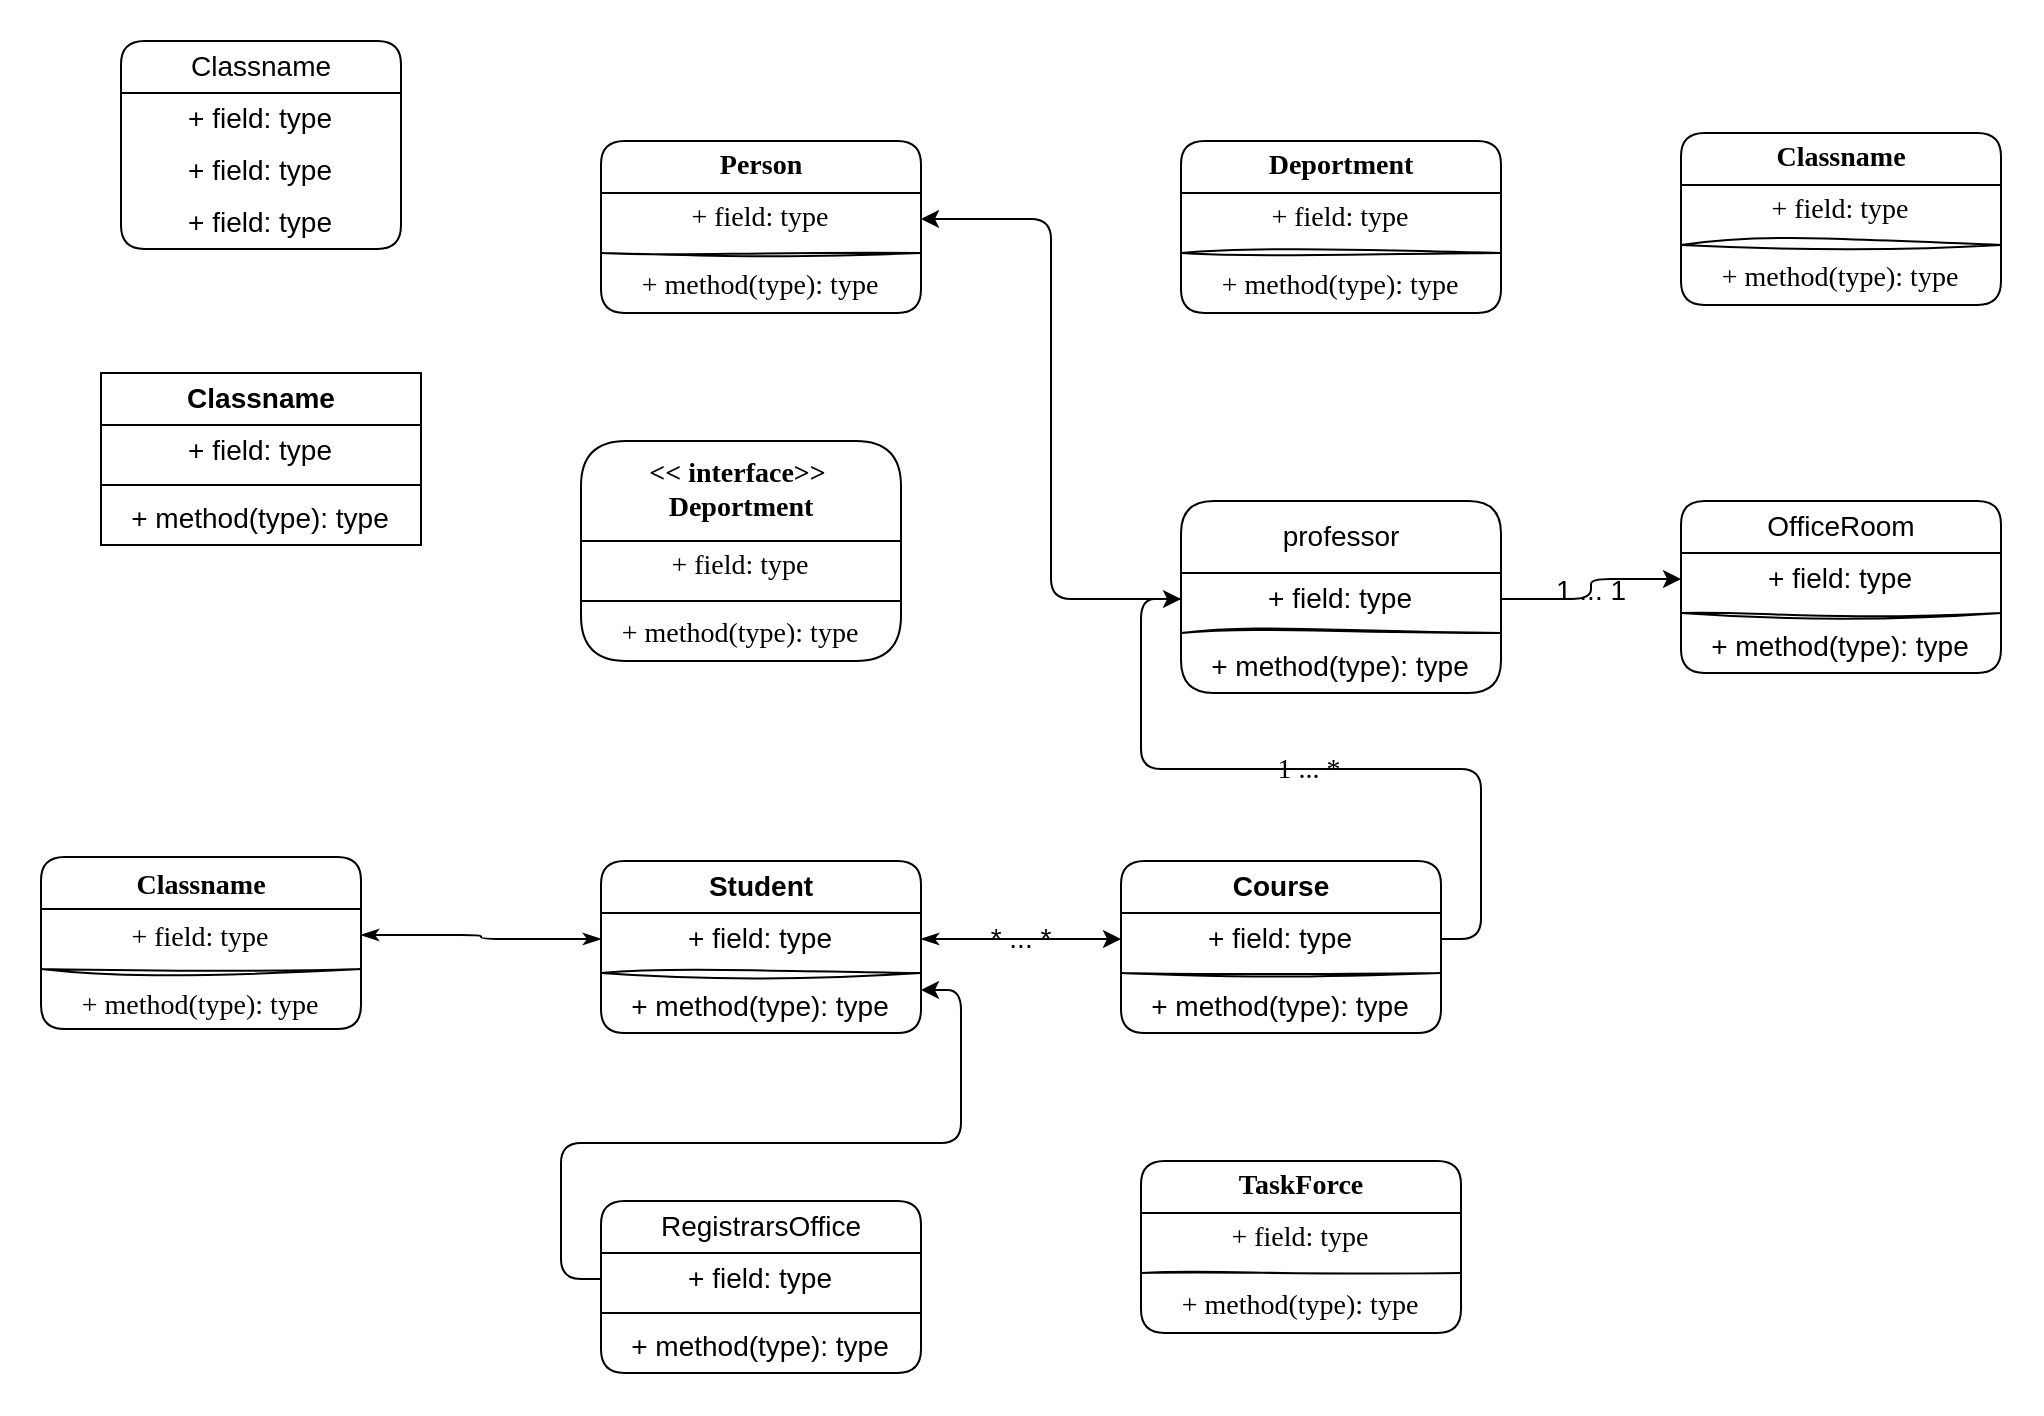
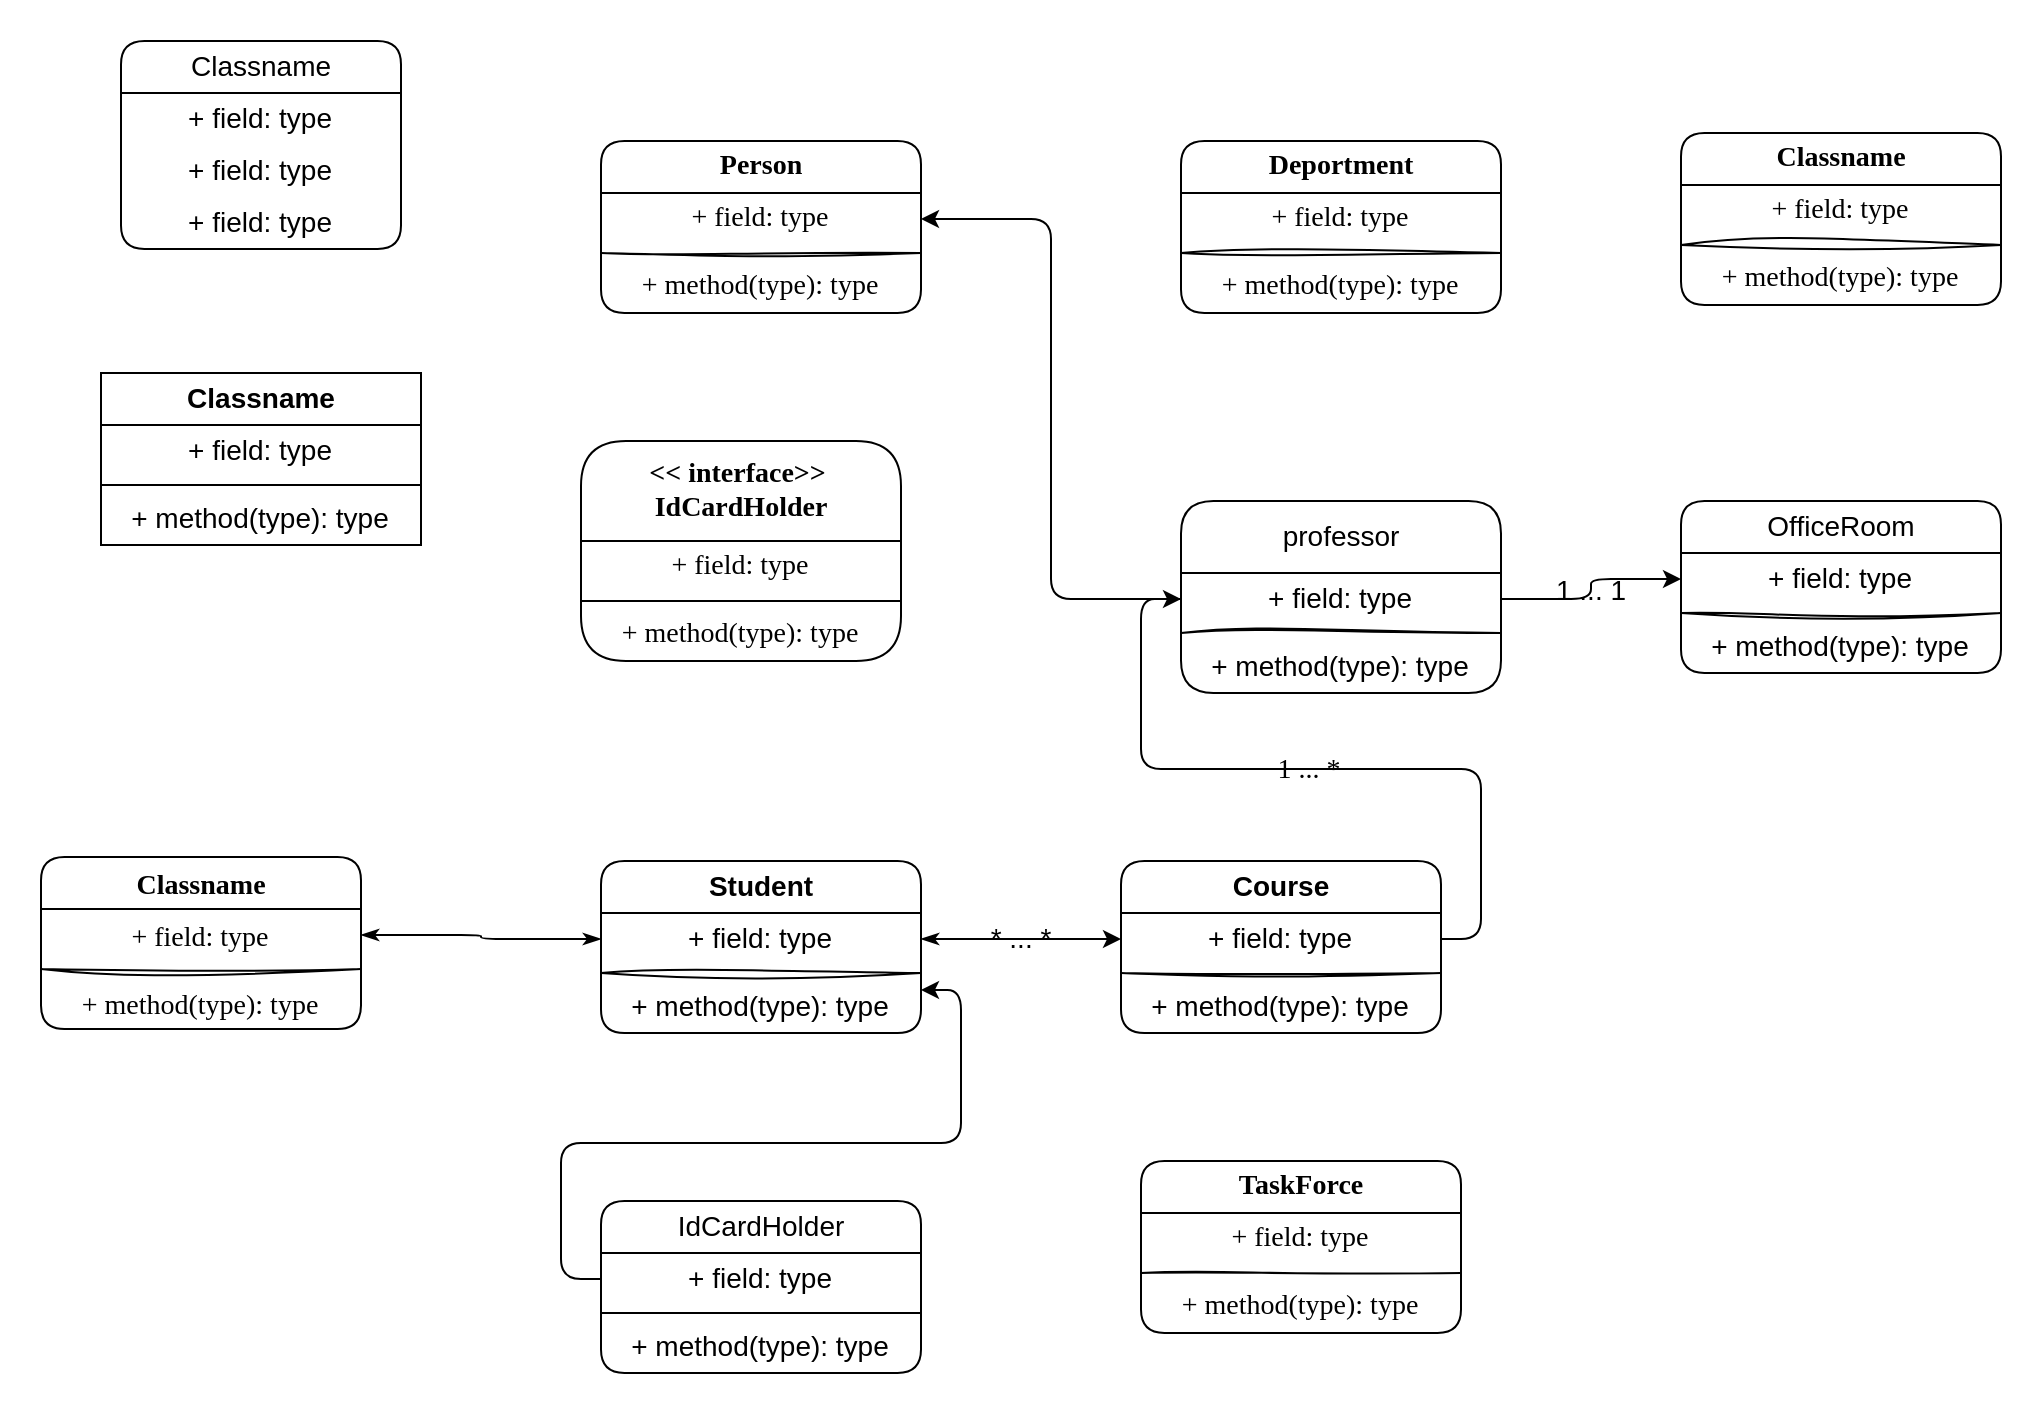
- <mxCell id="45" value="&amp;lt;&amp;lt; interface&amp;gt;&amp;gt;&amp;nbsp;&lt;br&gt;Deportment&lt;br&gt;" style="swimlane;fontStyle=1;align=center;verticalAlign=middle;childLayout=stackLayout;horizontal=1;startSize=50;horizontalStack=0;resizeParent=1;resizeParentMax=0;resizeLast=0;collapsible=1;marginBottom=0;rounded=1;hachureGap=4;fontFamily=Architects Daughter;fontSource=https%3A%2F%2Ffonts.googleapis.com%2Fcss%3Ffamily%3DArchitects%2BDaughter;fontSize=14;html=1;labelBorderColor=none;labelBackgroundColor=none;" vertex="1" parent="1"><mxGeometry x="290" y="220" width="160" height="110" as="geometry" /></mxCell>
+ <mxCell id="45" value="&amp;lt;&amp;lt; interface&amp;gt;&amp;gt;&amp;nbsp;&lt;br&gt;IdCardHolder&lt;br&gt;" style="swimlane;fontStyle=1;align=center;verticalAlign=middle;childLayout=stackLayout;horizontal=1;startSize=50;horizontalStack=0;resizeParent=1;resizeParentMax=0;resizeLast=0;collapsible=1;marginBottom=0;rounded=1;hachureGap=4;fontFamily=Architects Daughter;fontSource=https%3A%2F%2Ffonts.googleapis.com%2Fcss%3Ffamily%3DArchitects%2BDaughter;fontSize=14;html=1;labelBorderColor=none;labelBackgroundColor=none;" vertex="1" parent="1"><mxGeometry x="290" y="220" width="160" height="110" as="geometry" /></mxCell>
- <mxCell id="13" value="RegistrarsOffice" style="swimlane;fontStyle=0;align=center;verticalAlign=middle;childLayout=stackLayout;horizontal=1;startSize=26;horizontalStack=0;resizeParent=1;resizeParentMax=0;resizeLast=0;collapsible=1;marginBottom=0;rounded=1;hachureGap=4;fontFamily=Helvetica;fontSize=14;html=1;labelBorderColor=none;labelBackgroundColor=none;" vertex="1" parent="1"><mxGeometry x="300" y="600" width="160" height="86" as="geometry" /></mxCell>
+ <mxCell id="13" value="IdCardHolder" style="swimlane;fontStyle=0;align=center;verticalAlign=middle;childLayout=stackLayout;horizontal=1;startSize=26;horizontalStack=0;resizeParent=1;resizeParentMax=0;resizeLast=0;collapsible=1;marginBottom=0;rounded=1;hachureGap=4;fontFamily=Helvetica;fontSize=14;html=1;labelBorderColor=none;labelBackgroundColor=none;" vertex="1" parent="1"><mxGeometry x="300" y="600" width="160" height="86" as="geometry" /></mxCell>
